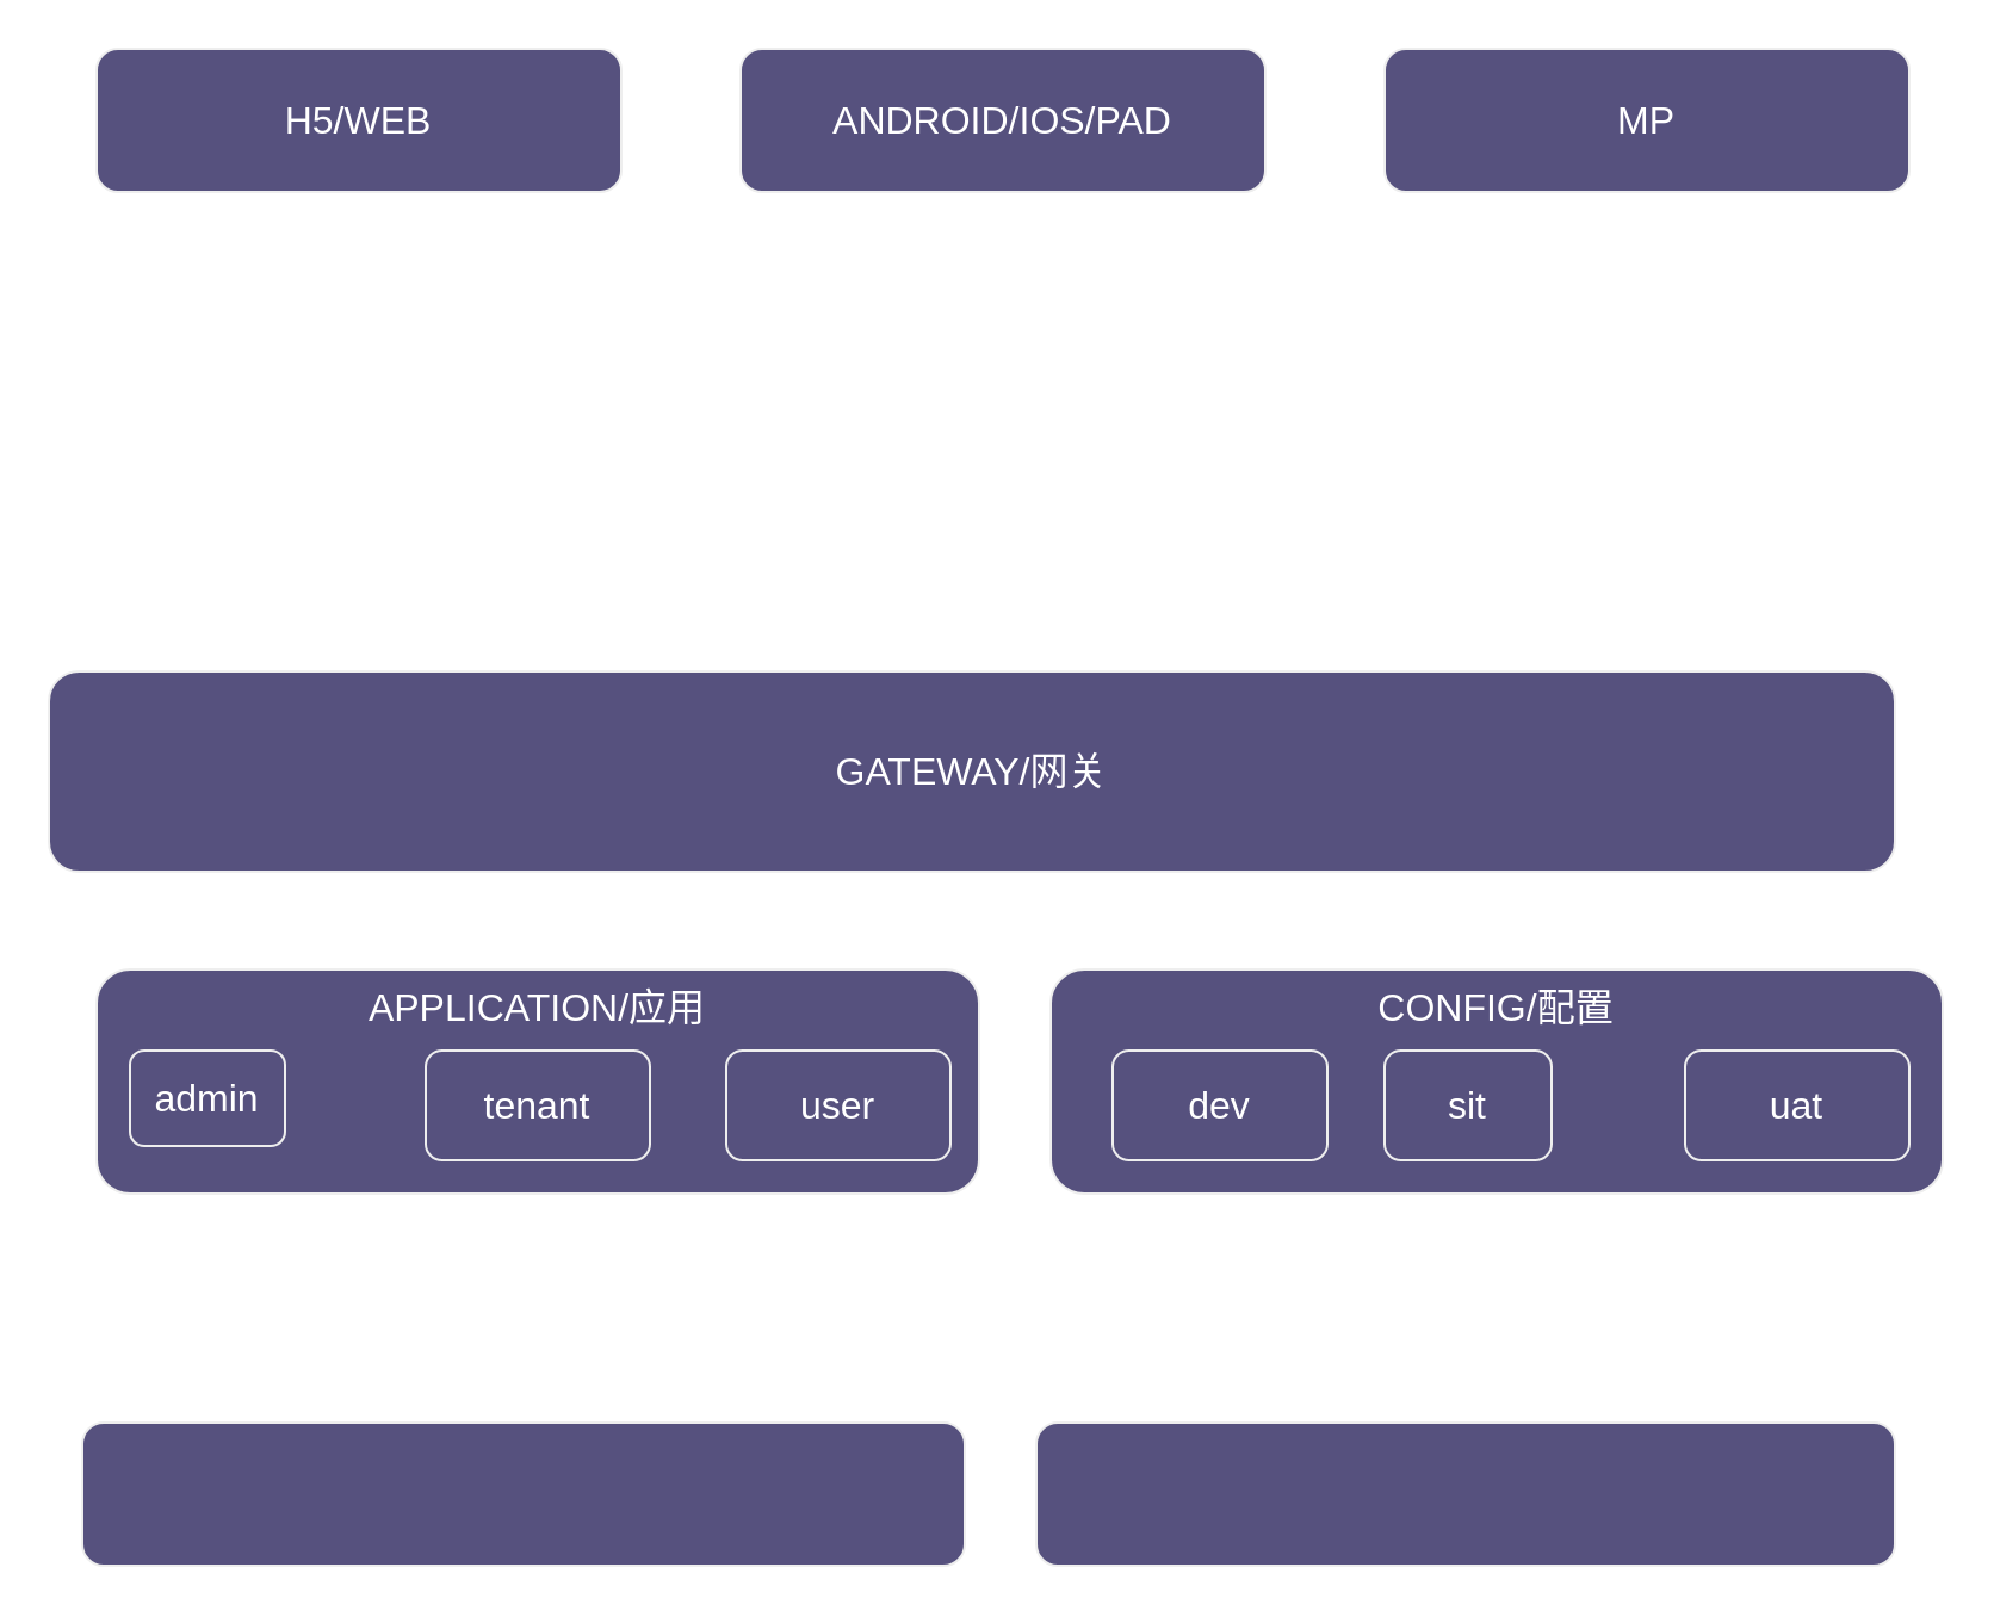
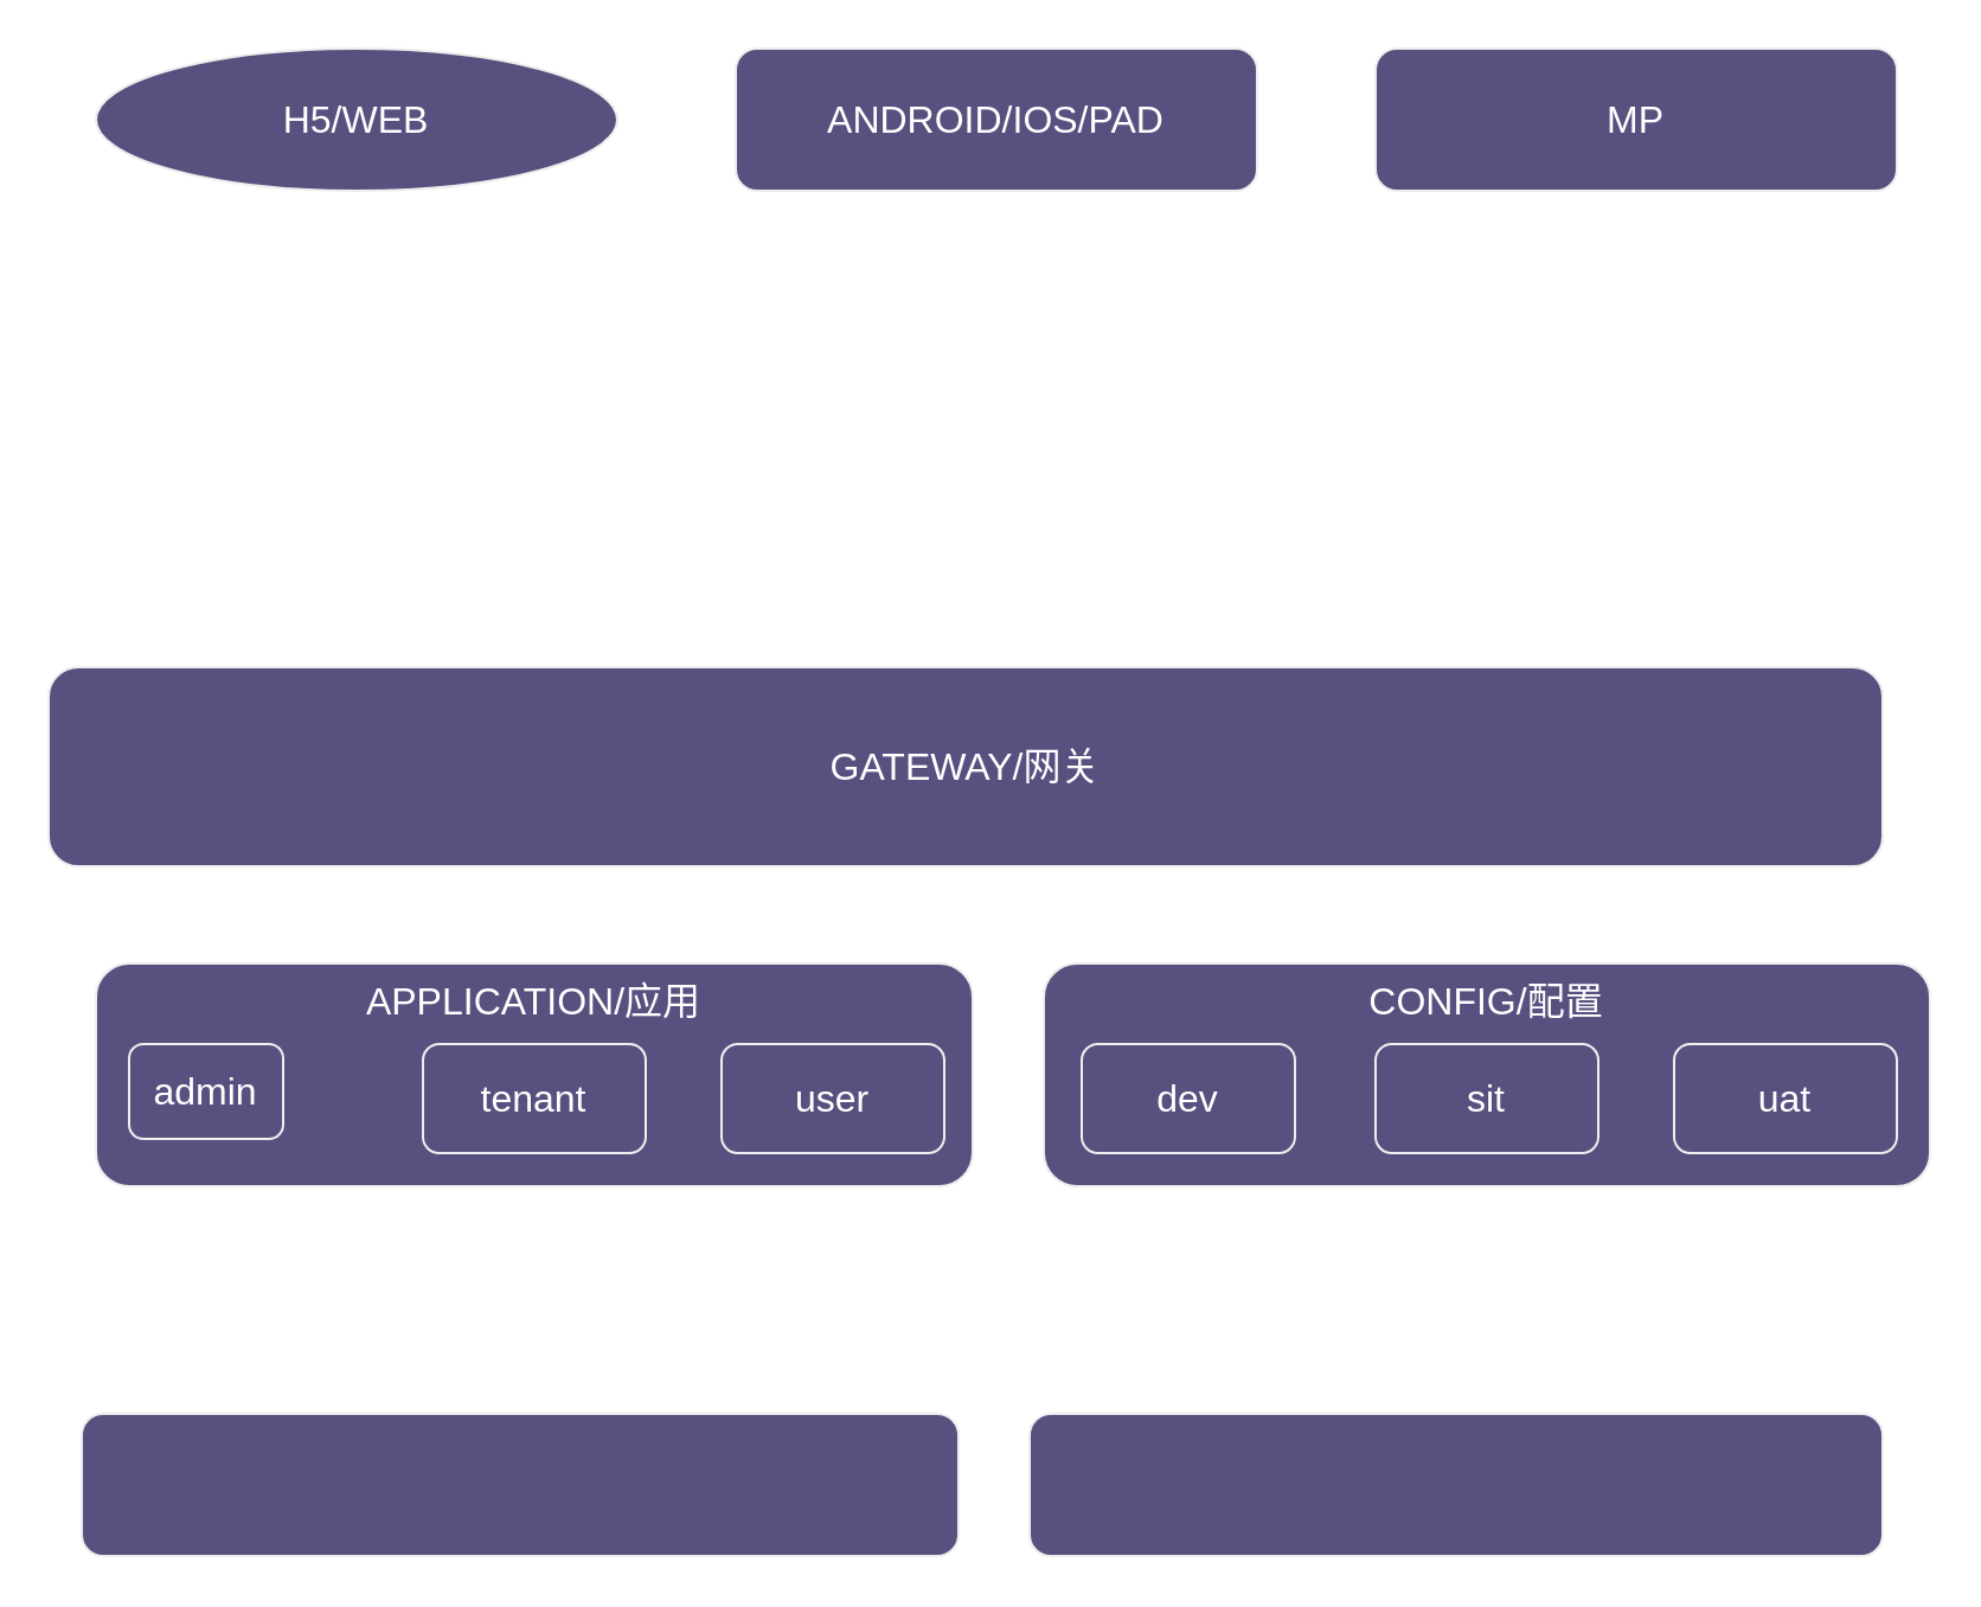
- <mxCell id="2" value="H5/WEB" style="rounded=1;whiteSpace=wrap;html=1;strokeColor=#EEEEEE;fontSize=16;fontColor=#FFFFFF;fillColor=#56517E;" vertex="1" parent="1"><mxGeometry x="40" y="20" width="220" height="60" as="geometry" /></mxCell>
+ <mxCell id="2" value="H5/WEB" style="ellipse;whiteSpace=wrap;html=1;strokeColor=#EEEEEE;fontSize=16;fontColor=#FFFFFF;fillColor=#56517E;" vertex="1" parent="1"><mxGeometry x="40" y="20" width="220" height="60" as="geometry" /></mxCell>
- <mxCell id="13" value="dev" style="rounded=1;whiteSpace=wrap;html=1;strokeColor=#EEEEEE;fontSize=16;fontColor=#FFFFFF;fillColor=#56517E;" vertex="1" parent="1"><mxGeometry x="466" y="440" width="90" height="46" as="geometry" /></mxCell>
+ <mxCell id="13" value="dev" style="rounded=1;whiteSpace=wrap;html=1;strokeColor=#EEEEEE;fontSize=16;fontColor=#FFFFFF;fillColor=#56517E;" vertex="1" parent="1"><mxGeometry x="456" y="440" width="90" height="46" as="geometry" /></mxCell>
- <mxCell id="14" value="sit" style="rounded=1;whiteSpace=wrap;html=1;strokeColor=#EEEEEE;fontSize=16;fontColor=#FFFFFF;fillColor=#56517E;" vertex="1" parent="1"><mxGeometry x="580" y="440" width="70" height="46" as="geometry" /></mxCell>
+ <mxCell id="14" value="sit" style="rounded=1;whiteSpace=wrap;html=1;strokeColor=#EEEEEE;fontSize=16;fontColor=#FFFFFF;fillColor=#56517E;" vertex="1" parent="1"><mxGeometry x="580" y="440" width="94" height="46" as="geometry" /></mxCell>
